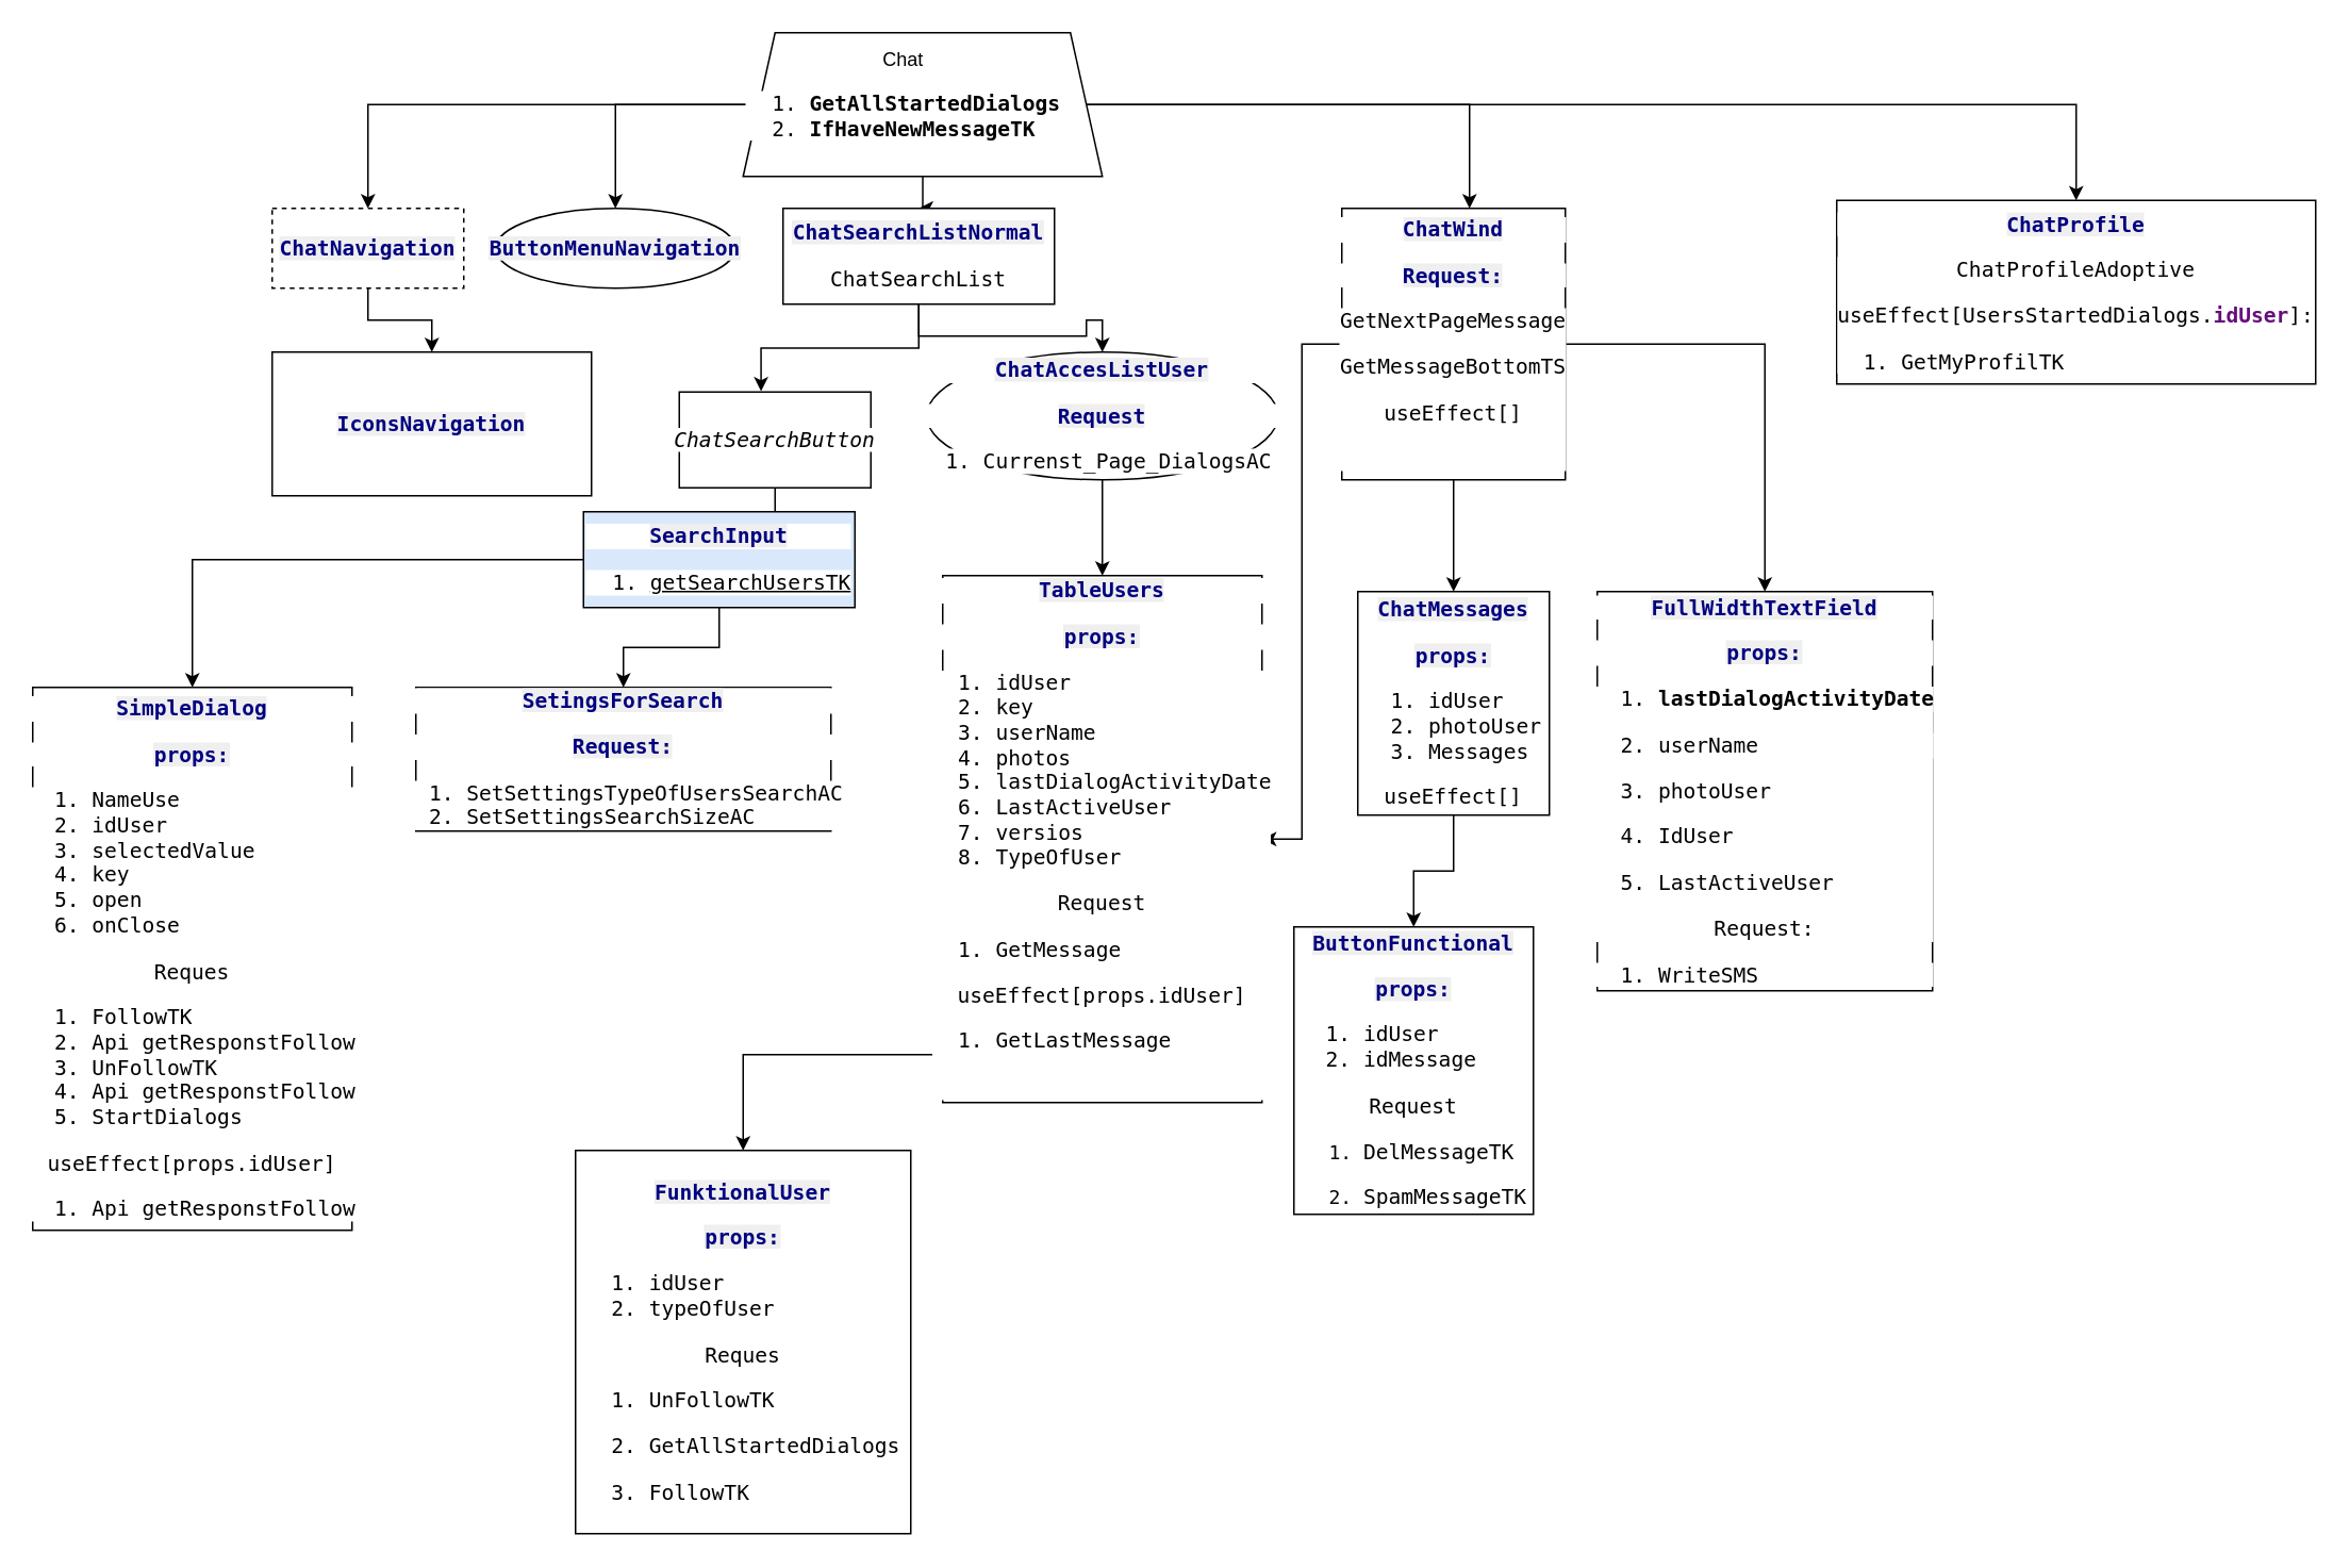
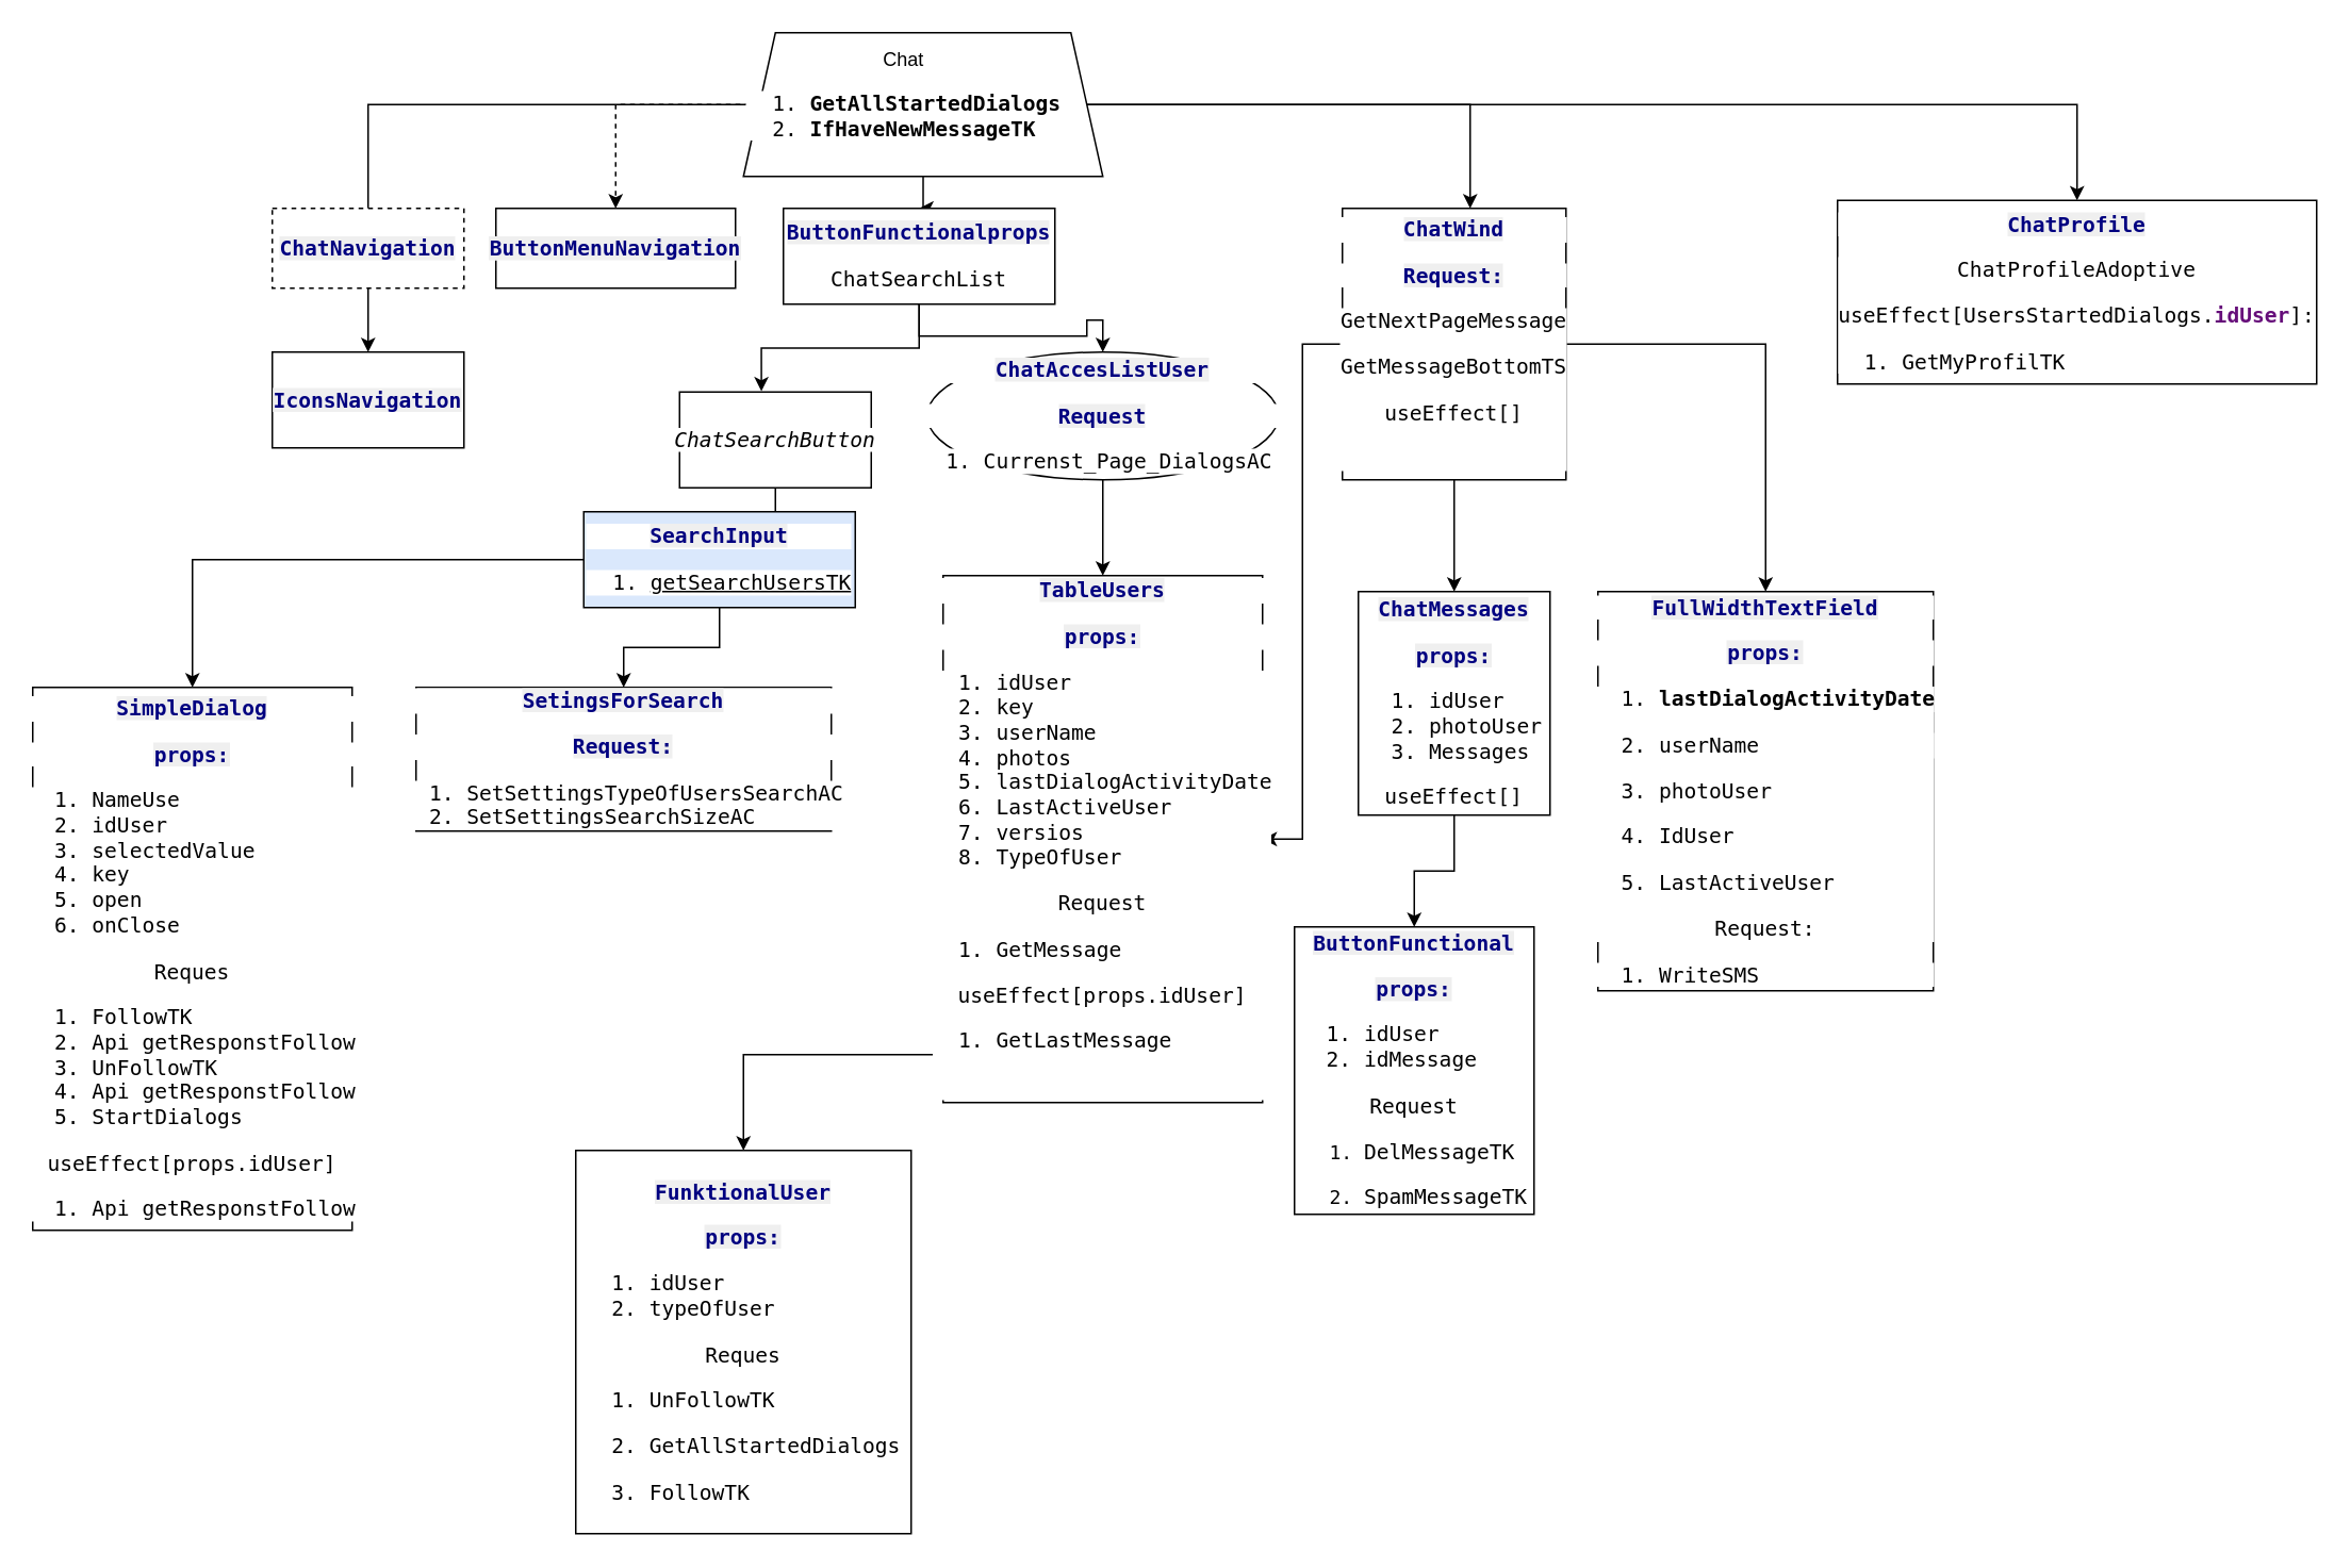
- <mxCell id="3" style="edgeStyle=orthogonalEdgeStyle;rounded=0;orthogonalLoop=1;jettySize=auto;html=1;entryX=0.5;entryY=0;entryDx=0;entryDy=0;" edge="1" parent="1" source="7" target="10"><mxGeometry relative="1" as="geometry" /></mxCell>
+ <mxCell id="3" style="edgeStyle=orthogonalEdgeStyle;rounded=0;orthogonalLoop=1;jettySize=auto;html=1;entryX=0.5;entryY=0;entryDx=0;entryDy=0;dashed=1;" edge="1" parent="1" source="7" target="10"><mxGeometry relative="1" as="geometry" /></mxCell>
- <mxCell id="2" style="edgeStyle=orthogonalEdgeStyle;rounded=0;orthogonalLoop=1;jettySize=auto;html=1;" edge="1" parent="1" source="7" target="9"><mxGeometry relative="1" as="geometry" /></mxCell>
+ <mxCell id="2" style="edgeStyle=orthogonalEdgeStyle;rounded=0;orthogonalLoop=1;jettySize=auto;html=1;endArrow=none;" edge="1" parent="1" source="7" target="9"><mxGeometry relative="1" as="geometry" /></mxCell>
- <mxCell id="10" value="&lt;pre style=&quot;background-color:#ffffff;color:#000000;font-family:'JetBrains Mono',monospace;font-size:9.8pt;&quot;&gt;&lt;span style=&quot;color:#000080;background-color:#efefef;font-weight:bold;&quot;&gt;ButtonMenuNavigation&lt;/span&gt;&lt;/pre&gt;" style="ellipse;whiteSpace=wrap;html=1;" vertex="1" parent="1"><mxGeometry x="310" y="130" width="150" height="50" as="geometry" /></mxCell>
+ <mxCell id="10" value="&lt;pre style=&quot;background-color:#ffffff;color:#000000;font-family:'JetBrains Mono',monospace;font-size:9.8pt;&quot;&gt;&lt;span style=&quot;color:#000080;background-color:#efefef;font-weight:bold;&quot;&gt;ButtonMenuNavigation&lt;/span&gt;&lt;/pre&gt;" style="rounded=0;whiteSpace=wrap;html=1;" vertex="1" parent="1"><mxGeometry x="310" y="130" width="150" height="50" as="geometry" /></mxCell>
- <mxCell id="13" value="&lt;pre style=&quot;background-color:#ffffff;color:#000000;font-family:'JetBrains Mono',monospace;font-size:9.8pt;&quot;&gt;&lt;span style=&quot;color:#000080;background-color:#efefef;font-weight:bold;&quot;&gt;ChatSearchListNormal&lt;/span&gt;&lt;/pre&gt;&lt;pre style=&quot;background-color:#ffffff;color:#000000;font-family:'JetBrains Mono',monospace;font-size:9.8pt;&quot;&gt;&lt;pre style=&quot;font-family: &amp;quot;JetBrains Mono&amp;quot;, monospace; font-size: 9.8pt;&quot;&gt;ChatSearchList&lt;/pre&gt;&lt;/pre&gt;" style="rounded=0;whiteSpace=wrap;html=1;" vertex="1" parent="1"><mxGeometry x="490" y="130" width="170" height="60" as="geometry" /></mxCell>
+ <mxCell id="13" value="&lt;pre style=&quot;background-color:#ffffff;color:#000000;font-family:'JetBrains Mono',monospace;font-size:9.8pt;&quot;&gt;&lt;span style=&quot;color:#000080;background-color:#efefef;font-weight:bold;&quot;&gt;ButtonFunctionalprops&lt;/span&gt;&lt;/pre&gt;&lt;pre style=&quot;background-color:#ffffff;color:#000000;font-family:'JetBrains Mono',monospace;font-size:9.8pt;&quot;&gt;&lt;pre style=&quot;font-family: &amp;quot;JetBrains Mono&amp;quot;, monospace; font-size: 9.8pt;&quot;&gt;ChatSearchList&lt;/pre&gt;&lt;/pre&gt;" style="rounded=0;whiteSpace=wrap;html=1;" vertex="1" parent="1"><mxGeometry x="490" y="130" width="170" height="60" as="geometry" /></mxCell>
- <mxCell id="19" value="&lt;pre style=&quot;background-color:#ffffff;color:#000000;font-family:'JetBrains Mono',monospace;font-size:9.8pt;&quot;&gt;&lt;span style=&quot;color:#000080;background-color:#efefef;font-weight:bold;&quot;&gt;IconsNavigation&lt;/span&gt;&lt;/pre&gt;" style="rounded=0;whiteSpace=wrap;html=1;" vertex="1" parent="1"><mxGeometry x="170" y="220" width="200" height="90" as="geometry" /></mxCell>
+ <mxCell id="19" value="&lt;pre style=&quot;background-color:#ffffff;color:#000000;font-family:'JetBrains Mono',monospace;font-size:9.8pt;&quot;&gt;&lt;span style=&quot;color:#000080;background-color:#efefef;font-weight:bold;&quot;&gt;IconsNavigation&lt;/span&gt;&lt;/pre&gt;" style="rounded=0;whiteSpace=wrap;html=1;" vertex="1" parent="1"><mxGeometry x="170" y="220" width="120" height="60" as="geometry" /></mxCell>
